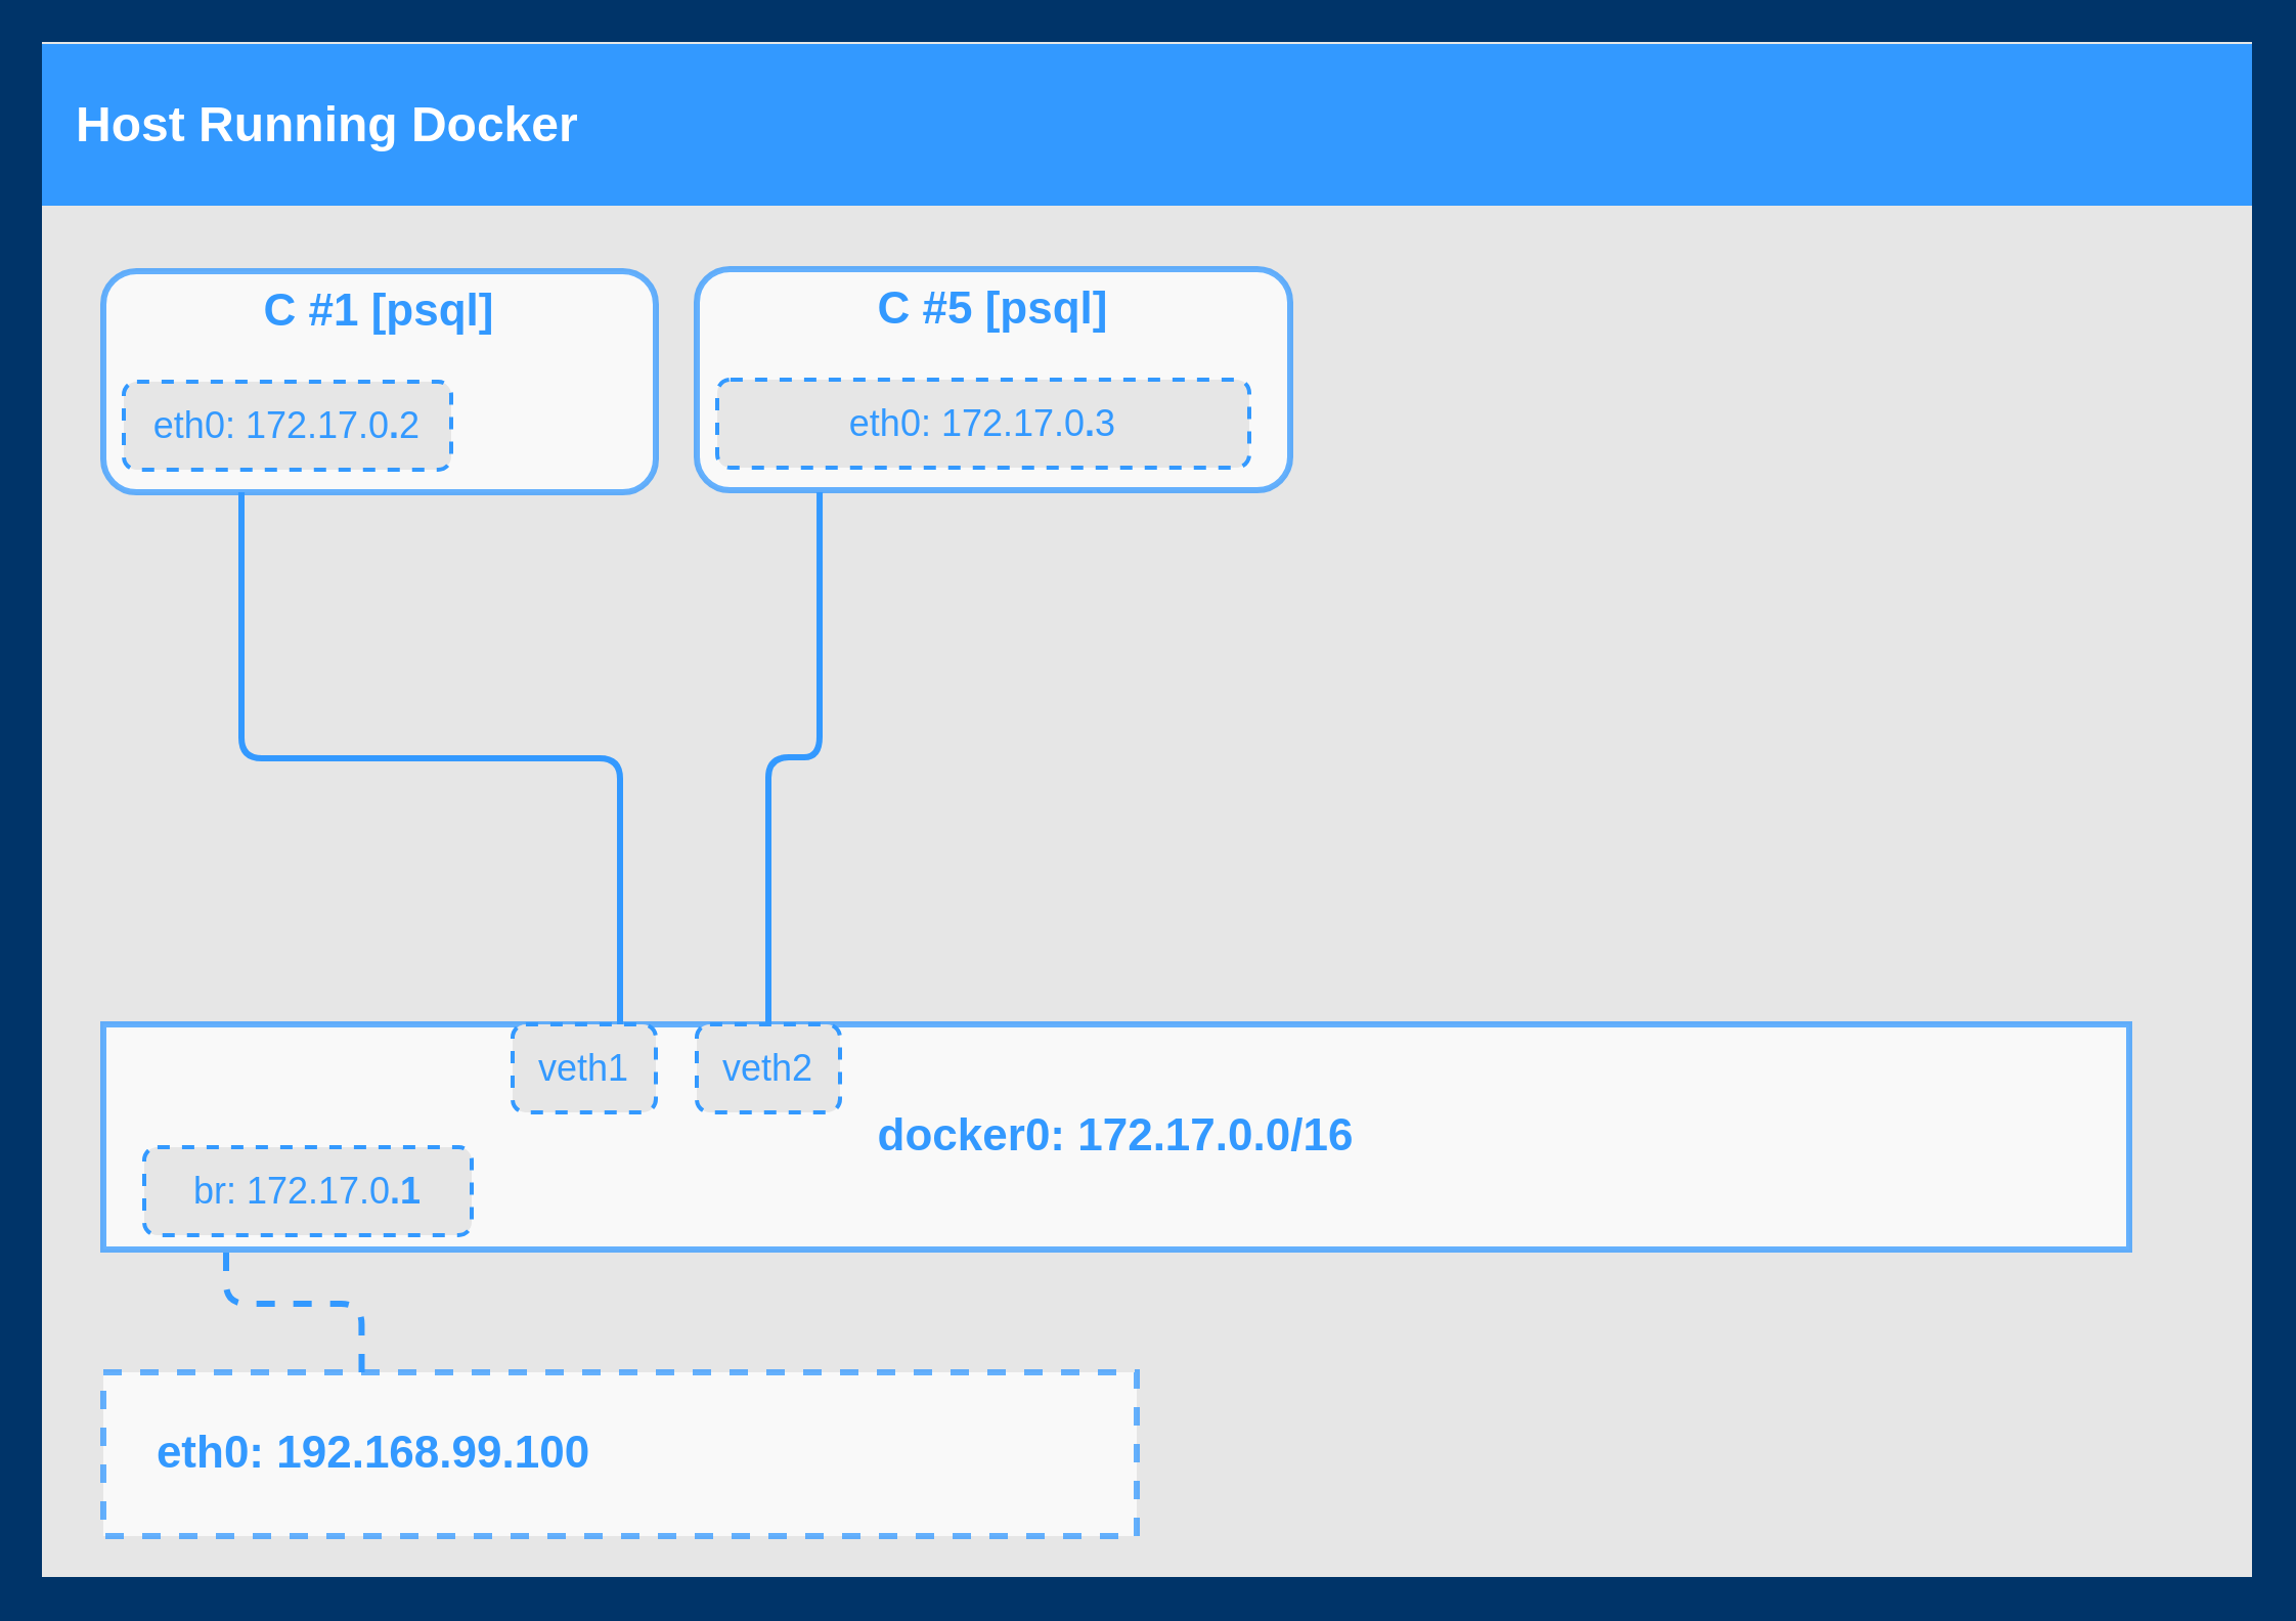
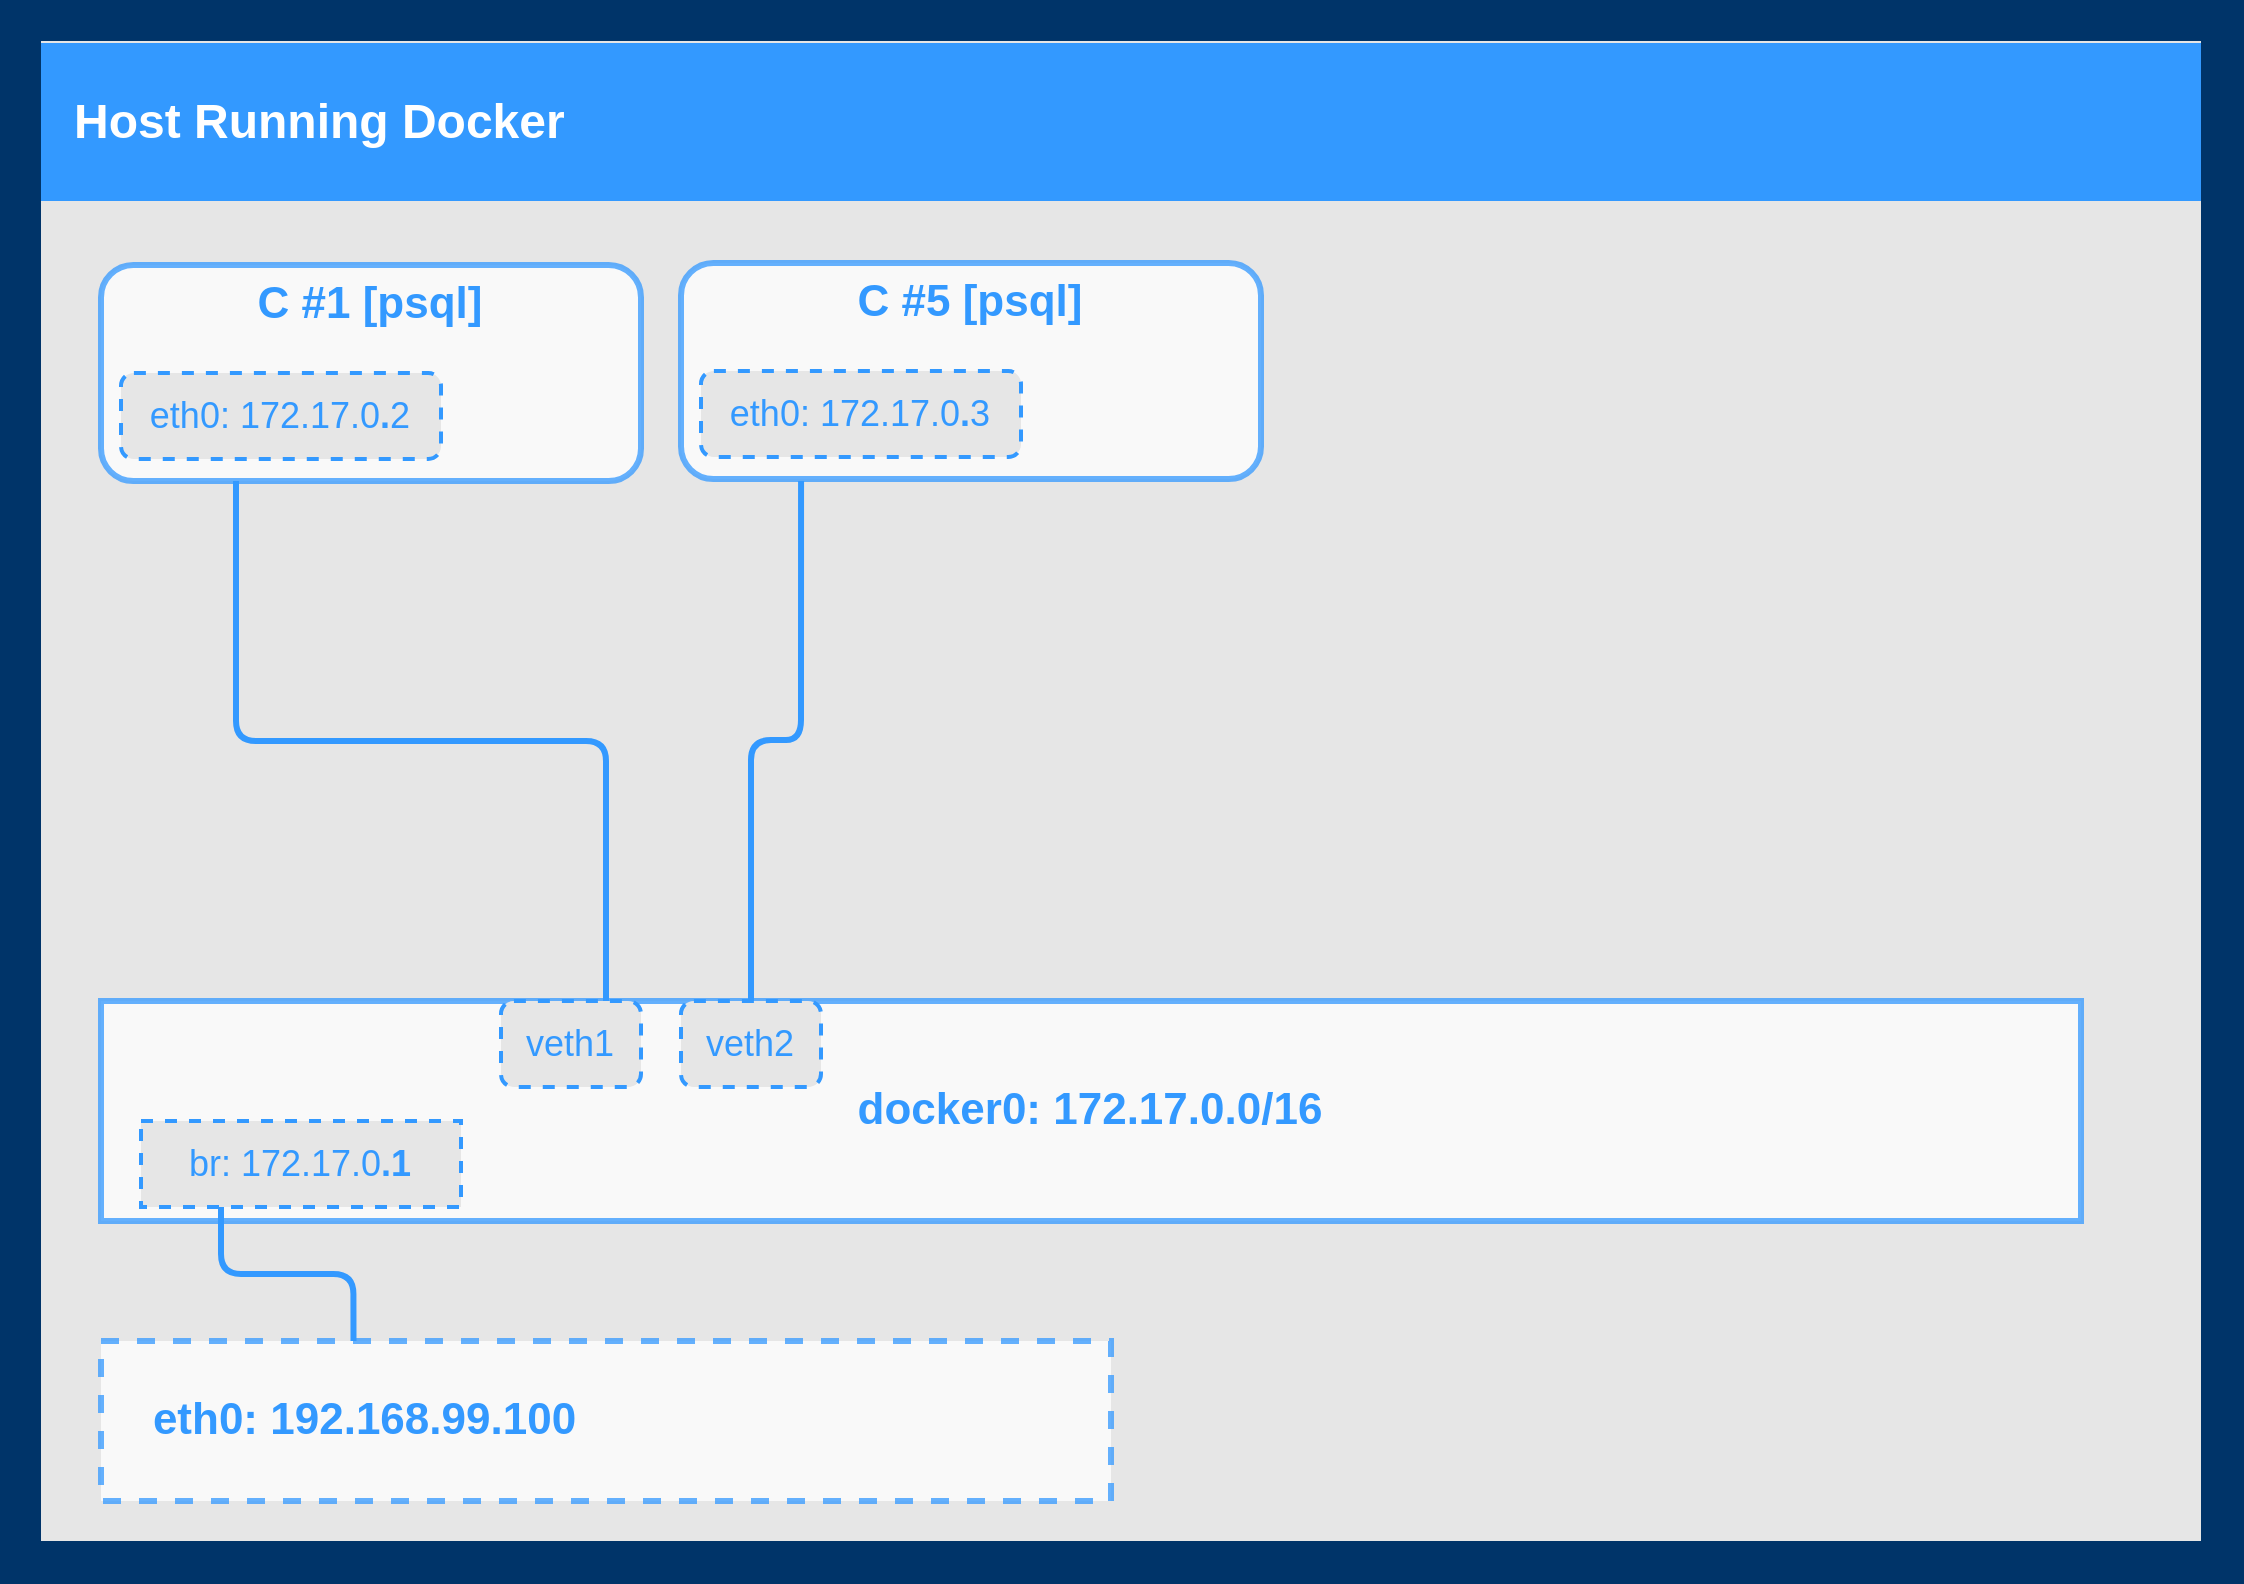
- <mxCell id="9" value="&lt;div&gt;&lt;font style=&quot;font-size: 18px&quot;&gt;eth0: 172.17.0&lt;b&gt;.&lt;/b&gt;3&lt;/font&gt;&lt;/div&gt;" style="rounded=1;whiteSpace=wrap;html=1;strokeColor=#3399FF;strokeWidth=2;fillColor=#E6E6E6;fontSize=18;fontColor=#3399FF;align=center;spacingLeft=0;dashed=1;verticalAlign=middle;" parent="1" vertex="1"><mxGeometry x="350" y="185" width="260" height="43" as="geometry" /></mxCell>
+ <mxCell id="9" value="&lt;div&gt;&lt;font style=&quot;font-size: 18px&quot;&gt;eth0: 172.17.0&lt;b&gt;.&lt;/b&gt;3&lt;/font&gt;&lt;/div&gt;" style="rounded=1;whiteSpace=wrap;html=1;strokeColor=#3399FF;strokeWidth=2;fillColor=#E6E6E6;fontSize=18;fontColor=#3399FF;align=center;spacingLeft=0;dashed=1;verticalAlign=middle;" parent="1" vertex="1"><mxGeometry x="350" y="185" width="160" height="43" as="geometry" /></mxCell>
- <mxCell id="13" value="&lt;div&gt;&lt;font style=&quot;font-size: 18px&quot;&gt;br: 172.17.0&lt;b&gt;.1&lt;/b&gt;&lt;/font&gt;&lt;/div&gt;" style="rounded=1;whiteSpace=wrap;html=1;strokeColor=#3399FF;strokeWidth=2;fillColor=#E6E6E6;fontSize=18;fontColor=#3399FF;align=center;spacingLeft=0;dashed=1;verticalAlign=middle;" parent="1" vertex="1"><mxGeometry x="70" y="560" width="160" height="43" as="geometry" /></mxCell>
+ <mxCell id="13" value="&lt;div&gt;&lt;font style=&quot;font-size: 18px&quot;&gt;br: 172.17.0&lt;b&gt;.1&lt;/b&gt;&lt;/font&gt;&lt;/div&gt;" style="whiteSpace=wrap;html=1;strokeColor=#3399FF;strokeWidth=2;fillColor=#E6E6E6;fontSize=18;fontColor=#3399FF;align=center;spacingLeft=0;dashed=1;verticalAlign=middle;rounded=0;" parent="1" vertex="1"><mxGeometry x="70" y="560" width="160" height="43" as="geometry" /></mxCell>
- <mxCell id="12" value="" style="endArrow=none;startArrow=none;html=1;strokeColor=#3399FF;strokeWidth=3;fontSize=22;fontColor=#3399FF;entryX=0.25;entryY=1;entryDx=0;entryDy=0;exitX=0.25;exitY=0;exitDx=0;exitDy=0;edgeStyle=orthogonalEdgeStyle;startFill=0;endFill=0;dashed=1;" parent="1" source="6" target="13" edge="1"><mxGeometry width="50" height="50" relative="1" as="geometry"><mxPoint x="300" y="510" as="sourcePoint" /><mxPoint x="127.5" y="250" as="targetPoint" /></mxGeometry></mxCell>
+ <mxCell id="12" value="" style="endArrow=none;startArrow=none;html=1;strokeColor=#3399FF;strokeWidth=3;fontSize=22;fontColor=#3399FF;entryX=0.25;entryY=1;entryDx=0;entryDy=0;exitX=0.25;exitY=0;exitDx=0;exitDy=0;edgeStyle=orthogonalEdgeStyle;startFill=0;endFill=0;" parent="1" source="6" target="13" edge="1"><mxGeometry width="50" height="50" relative="1" as="geometry"><mxPoint x="300" y="510" as="sourcePoint" /><mxPoint x="127.5" y="250" as="targetPoint" /></mxGeometry></mxCell>
